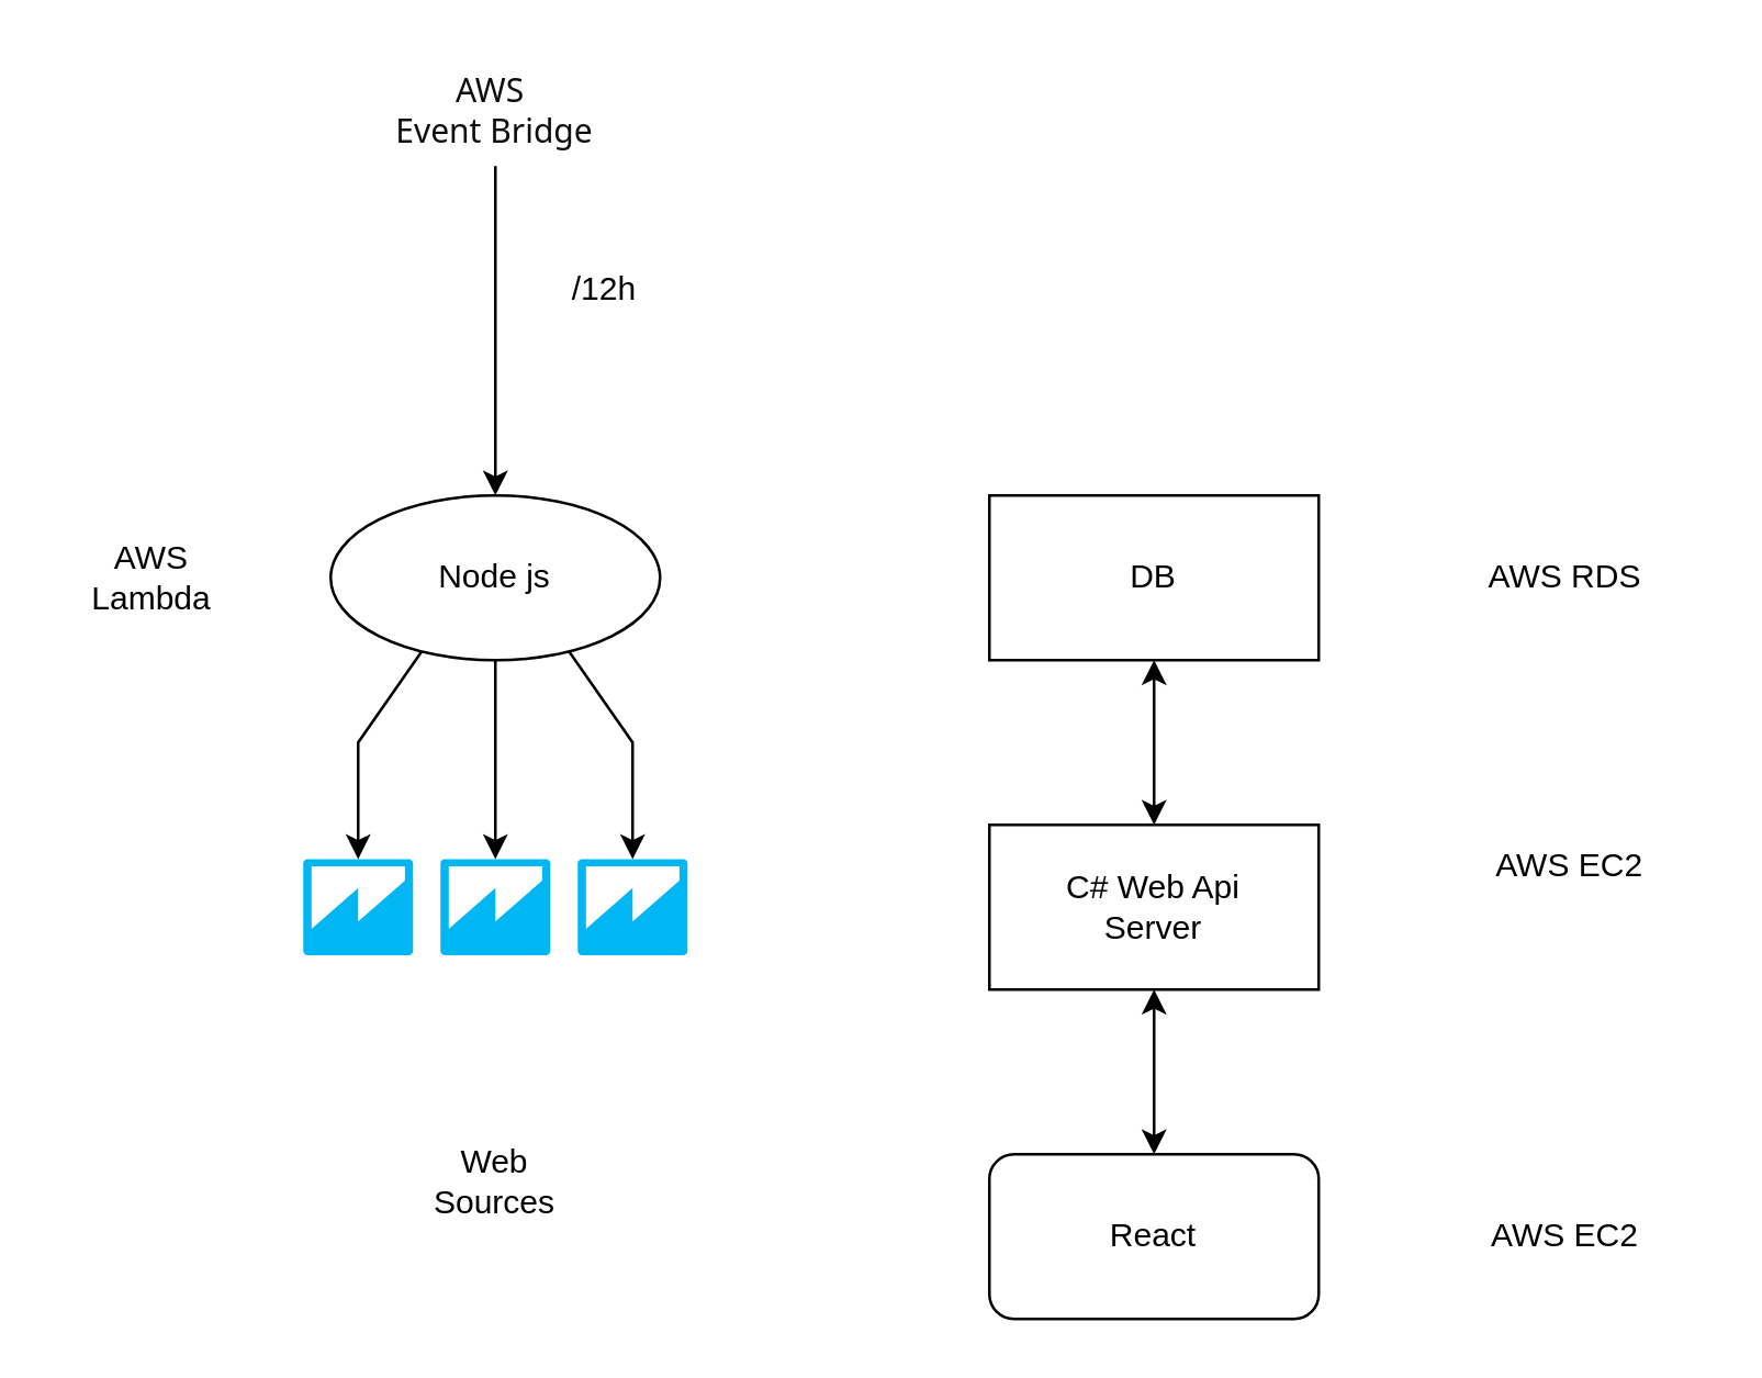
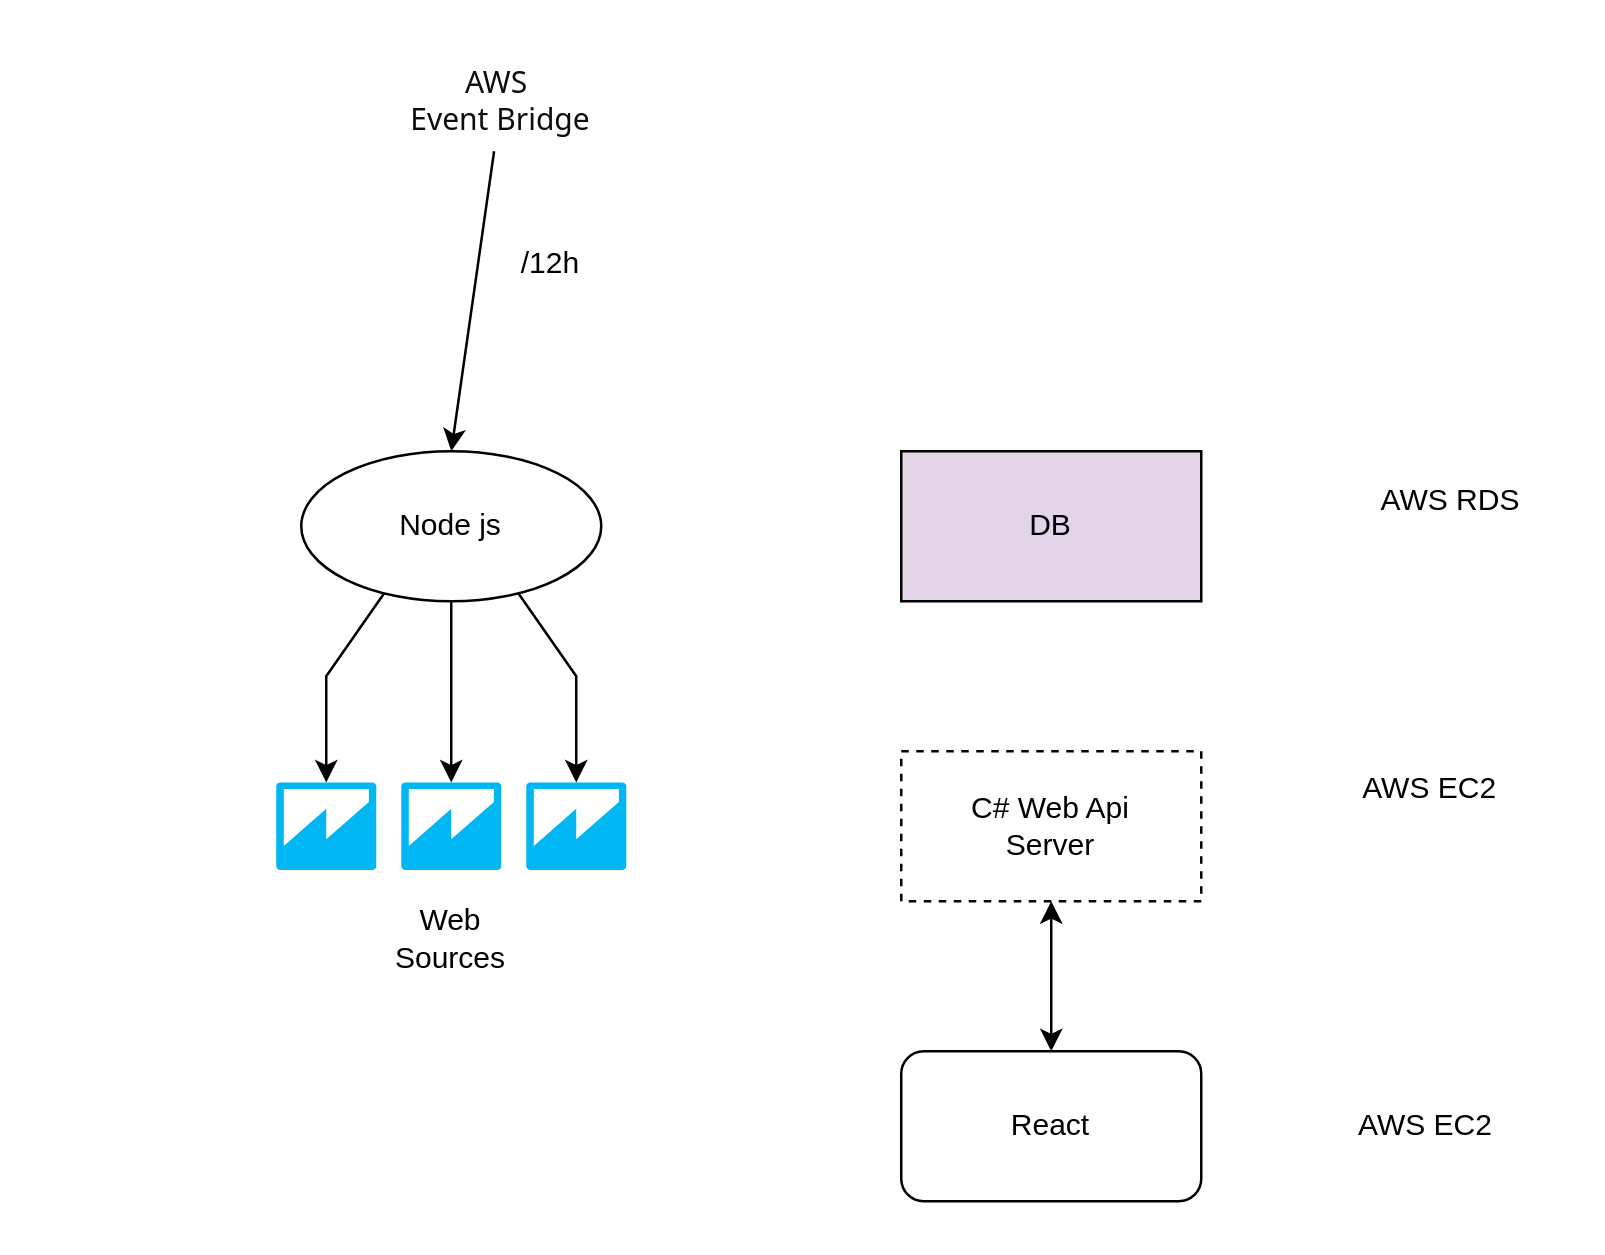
- <mxCell id="7" value="&lt;span style=&quot;color: rgb(13, 13, 13); font-family: Söhne, ui-sans-serif, system-ui, -apple-system, &amp;quot;Segoe UI&amp;quot;, Roboto, Ubuntu, Cantarell, &amp;quot;Noto Sans&amp;quot;, sans-serif, &amp;quot;Helvetica Neue&amp;quot;, Arial, &amp;quot;Apple Color Emoji&amp;quot;, &amp;quot;Segoe UI Emoji&amp;quot;, &amp;quot;Segoe UI Symbol&amp;quot;, &amp;quot;Noto Color Emoji&amp;quot;; text-align: start; white-space-collapse: preserve;&quot;&gt;&lt;font style=&quot;font-size: 12px;&quot;&gt;AWS &lt;/font&gt;&lt;/span&gt;&lt;div&gt;&lt;span style=&quot;color: rgb(13, 13, 13); font-family: Söhne, ui-sans-serif, system-ui, -apple-system, &amp;quot;Segoe UI&amp;quot;, Roboto, Ubuntu, Cantarell, &amp;quot;Noto Sans&amp;quot;, sans-serif, &amp;quot;Helvetica Neue&amp;quot;, Arial, &amp;quot;Apple Color Emoji&amp;quot;, &amp;quot;Segoe UI Emoji&amp;quot;, &amp;quot;Segoe UI Symbol&amp;quot;, &amp;quot;Noto Color Emoji&amp;quot;; text-align: start; white-space-collapse: preserve;&quot;&gt;&lt;font style=&quot;font-size: 12px;&quot;&gt;Event Bridge&lt;/font&gt;&lt;/span&gt;&lt;/div&gt;" style="text;html=1;align=center;verticalAlign=middle;whiteSpace=wrap;rounded=0;" parent="1" vertex="1"><mxGeometry x="120" y="20" width="120" height="40" as="geometry" /></mxCell>
+ <mxCell id="7" value="&lt;span style=&quot;color: rgb(13, 13, 13); font-family: Söhne, ui-sans-serif, system-ui, -apple-system, &amp;quot;Segoe UI&amp;quot;, Roboto, Ubuntu, Cantarell, &amp;quot;Noto Sans&amp;quot;, sans-serif, &amp;quot;Helvetica Neue&amp;quot;, Arial, &amp;quot;Apple Color Emoji&amp;quot;, &amp;quot;Segoe UI Emoji&amp;quot;, &amp;quot;Segoe UI Symbol&amp;quot;, &amp;quot;Noto Color Emoji&amp;quot;; text-align: start; white-space-collapse: preserve;&quot;&gt;&lt;font style=&quot;font-size: 12px;&quot;&gt;AWS &lt;/font&gt;&lt;/span&gt;&lt;div&gt;&lt;span style=&quot;color: rgb(13, 13, 13); font-family: Söhne, ui-sans-serif, system-ui, -apple-system, &amp;quot;Segoe UI&amp;quot;, Roboto, Ubuntu, Cantarell, &amp;quot;Noto Sans&amp;quot;, sans-serif, &amp;quot;Helvetica Neue&amp;quot;, Arial, &amp;quot;Apple Color Emoji&amp;quot;, &amp;quot;Segoe UI Emoji&amp;quot;, &amp;quot;Segoe UI Symbol&amp;quot;, &amp;quot;Noto Color Emoji&amp;quot;; text-align: start; white-space-collapse: preserve;&quot;&gt;&lt;font style=&quot;font-size: 12px;&quot;&gt;Event Bridge&lt;/font&gt;&lt;/span&gt;&lt;/div&gt;" style="text;html=1;align=center;verticalAlign=middle;whiteSpace=wrap;rounded=0;" parent="1" vertex="1"><mxGeometry x="140" y="20" width="120" height="40" as="geometry" /></mxCell>
- <mxCell id="14" value="&lt;div&gt;AWS Lambda&lt;/div&gt;" style="text;html=1;align=center;verticalAlign=middle;whiteSpace=wrap;rounded=0;" parent="1" vertex="1"><mxGeometry x="20" y="195" width="70" height="30" as="geometry" /></mxCell>
- <mxCell id="8" value="DB" style="rounded=0;whiteSpace=wrap;html=1;" parent="1" vertex="1"><mxGeometry x="360" y="180" width="120" height="60" as="geometry" /></mxCell>
+ <mxCell id="8" value="DB" style="rounded=0;whiteSpace=wrap;html=1;fillColor=#e1d5e7;" parent="1" vertex="1"><mxGeometry x="360" y="180" width="120" height="60" as="geometry" /></mxCell>
- <mxCell id="9" value="&lt;div&gt;AWS RDS&lt;/div&gt;" style="text;html=1;align=center;verticalAlign=middle;whiteSpace=wrap;rounded=0;" parent="1" vertex="1"><mxGeometry x="535" y="195" width="70" height="30" as="geometry" /></mxCell>
+ <mxCell id="9" value="&lt;div&gt;AWS RDS&lt;/div&gt;" style="text;html=1;align=center;verticalAlign=middle;whiteSpace=wrap;rounded=0;" parent="1" vertex="1"><mxGeometry x="545" y="185" width="70" height="30" as="geometry" /></mxCell>
- <mxCell id="12" value="" style="endArrow=classic;startArrow=classic;html=1;rounded=0;entryX=0.5;entryY=1;entryDx=0;entryDy=0;exitX=0.5;exitY=0;exitDx=0;exitDy=0;" parent="1" source="2" target="8" edge="1"><mxGeometry width="50" height="50" relative="1" as="geometry"><mxPoint x="260" y="360" as="sourcePoint" /><mxPoint x="310" y="310" as="targetPoint" /></mxGeometry></mxCell>
- <mxCell id="2" value="C# Web Api&lt;div&gt;Server&lt;/div&gt;" style="rounded=0;whiteSpace=wrap;html=1;" parent="1" vertex="1"><mxGeometry x="360" y="300" width="120" height="60" as="geometry" /></mxCell>
+ <mxCell id="2" value="C# Web Api&lt;div&gt;Server&lt;/div&gt;" style="rounded=0;whiteSpace=wrap;html=1;dashed=1;" parent="1" vertex="1"><mxGeometry x="360" y="300" width="120" height="60" as="geometry" /></mxCell>
- <mxCell id="21" value="&lt;div&gt;Web Sources&lt;/div&gt;" style="text;html=1;align=center;verticalAlign=middle;whiteSpace=wrap;rounded=0;" parent="1" vertex="1"><mxGeometry x="145" y="415" width="70" height="30" as="geometry" /></mxCell>
+ <mxCell id="21" value="&lt;div&gt;Web Sources&lt;/div&gt;" style="text;html=1;align=center;verticalAlign=middle;whiteSpace=wrap;rounded=0;" parent="1" vertex="1"><mxGeometry x="145" y="360" width="70" height="30" as="geometry" /></mxCell>
